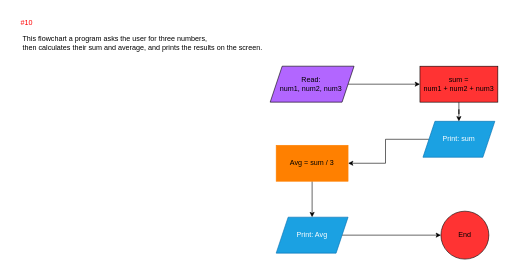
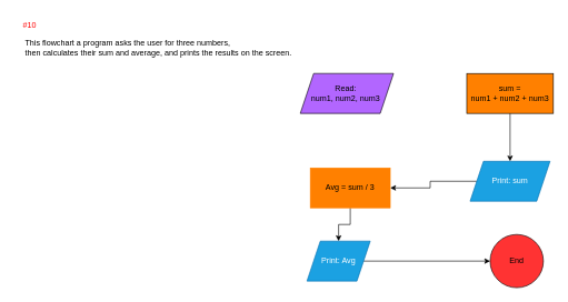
- <mxCell id="6" value="" style="edgeStyle=orthogonalEdgeStyle;rounded=0;orthogonalLoop=1;jettySize=auto;html=1;" parent="1" source="7" target="3" edge="1"><mxGeometry relative="1" as="geometry" /></mxCell>
- <mxCell id="3" value="sum =&lt;div&gt;num1 + num2 + num3&lt;/div&gt;" style="rounded=0;whiteSpace=wrap;html=1;fillColor=#ff3333;" parent="1" vertex="1"><mxGeometry x="700" y="110" width="130" height="60" as="geometry" /></mxCell>
+ <mxCell id="3" value="sum =&lt;div&gt;num1 + num2 + num3&lt;/div&gt;" style="rounded=0;whiteSpace=wrap;html=1;fillColor=#FF8000;" parent="1" vertex="1"><mxGeometry x="700" y="110" width="130" height="60" as="geometry" /></mxCell>
- <mxCell id="5" value="Print: sum" style="shape=parallelogram;perimeter=parallelogramPerimeter;whiteSpace=wrap;html=1;fixedSize=1;fillColor=#1ba1e2;fontColor=#ffffff;strokeColor=#006EAF;" parent="1" vertex="1"><mxGeometry x="705" y="202" width="120" height="60" as="geometry" /></mxCell>
+ <mxCell id="5" value="Print: sum" style="shape=parallelogram;perimeter=parallelogramPerimeter;whiteSpace=wrap;html=1;fixedSize=1;fillColor=#1ba1e2;fontColor=#ffffff;strokeColor=#006EAF;" parent="1" vertex="1"><mxGeometry x="705" y="242" width="120" height="60" as="geometry" /></mxCell>
- <mxCell id="10" value="Avg = sum / 3" style="whiteSpace=wrap;html=1;strokeColor=#FF8000;fillColor=#FF8000;" parent="1" vertex="1"><mxGeometry x="460" y="242" width="120" height="60" as="geometry" /></mxCell>
+ <mxCell id="10" value="Avg = sum / 3" style="whiteSpace=wrap;html=1;strokeColor=#FF8000;fillColor=#FF8000;" parent="1" vertex="1"><mxGeometry x="465" y="252" width="120" height="60" as="geometry" /></mxCell>
- <mxCell id="12" value="Print: Avg" style="shape=parallelogram;perimeter=parallelogramPerimeter;whiteSpace=wrap;html=1;fixedSize=1;fillColor=#1ba1e2;fontColor=#ffffff;strokeColor=#006EAF;" parent="1" vertex="1"><mxGeometry x="460" y="362" width="120" height="60" as="geometry" /></mxCell>
+ <mxCell id="12" value="Print: Avg" style="shape=parallelogram;perimeter=parallelogramPerimeter;whiteSpace=wrap;html=1;fixedSize=1;fillColor=#1ba1e2;fontColor=#ffffff;strokeColor=#006EAF;" parent="1" vertex="1"><mxGeometry x="460" y="362" width="95" height="60" as="geometry" /></mxCell>
